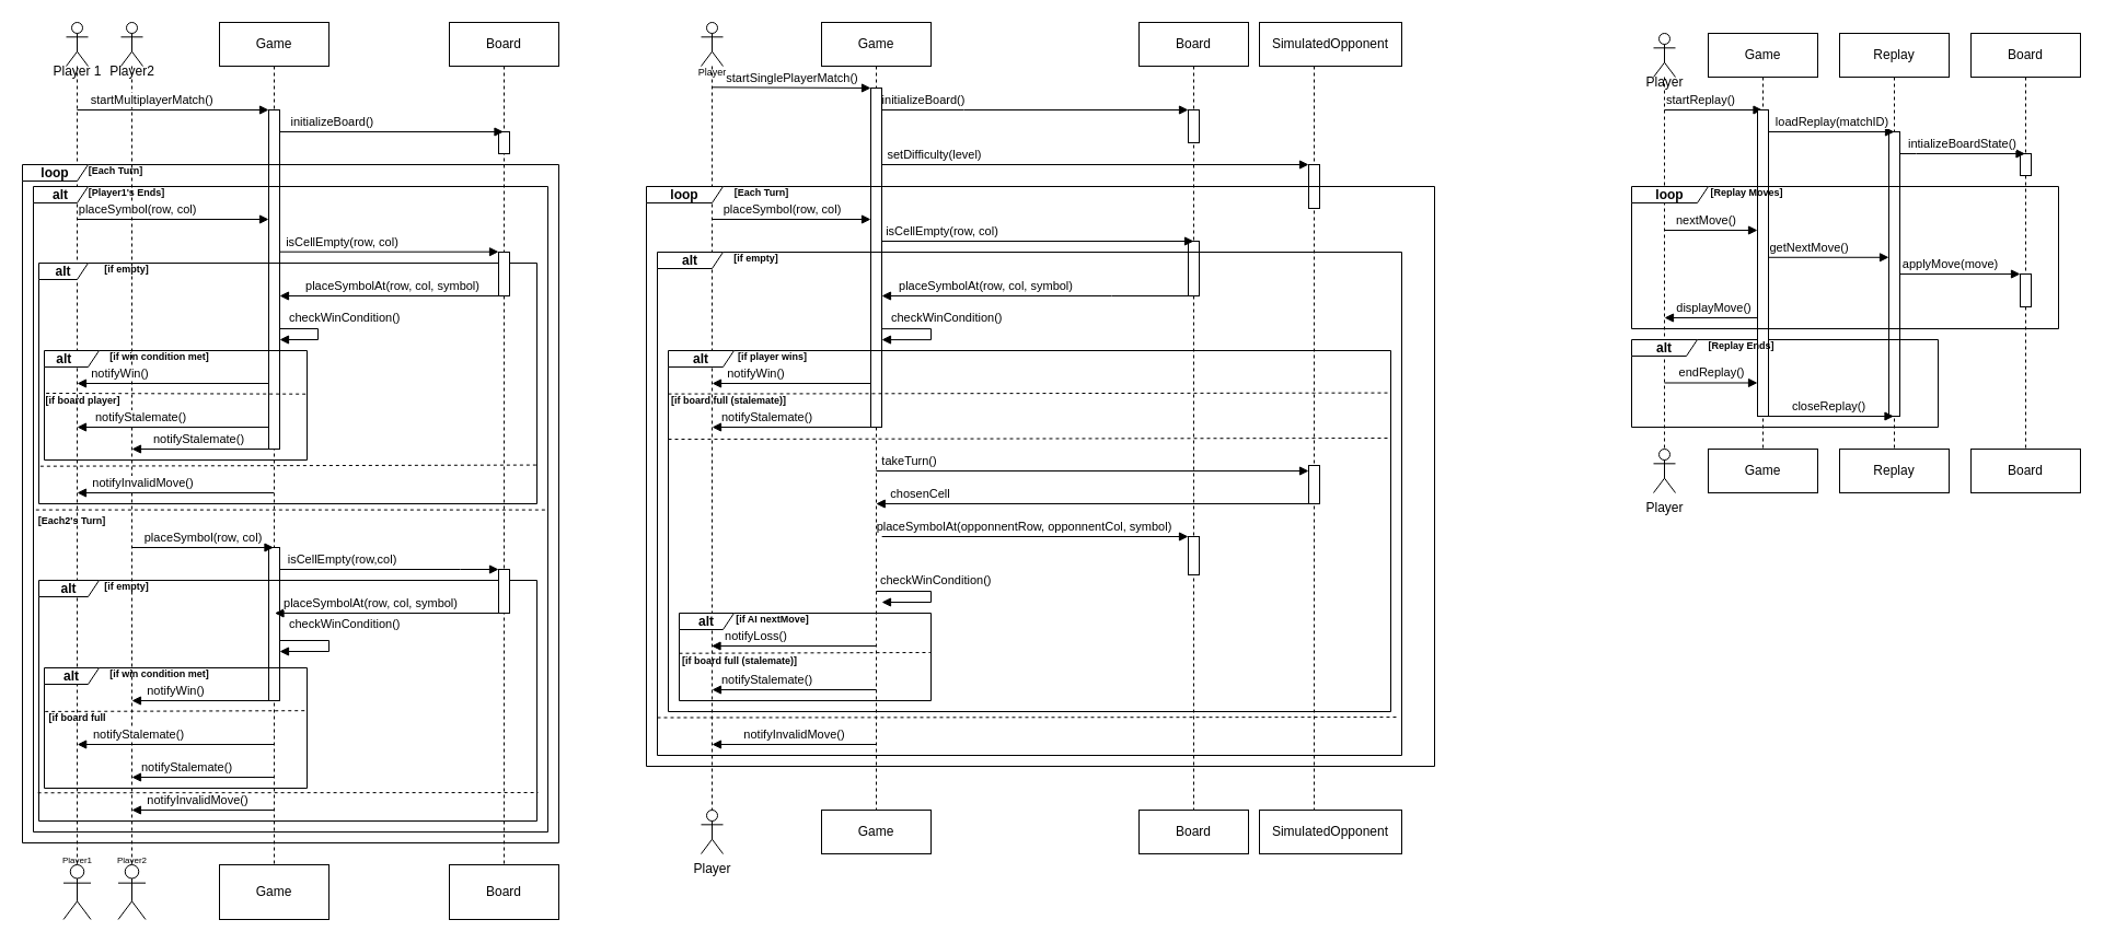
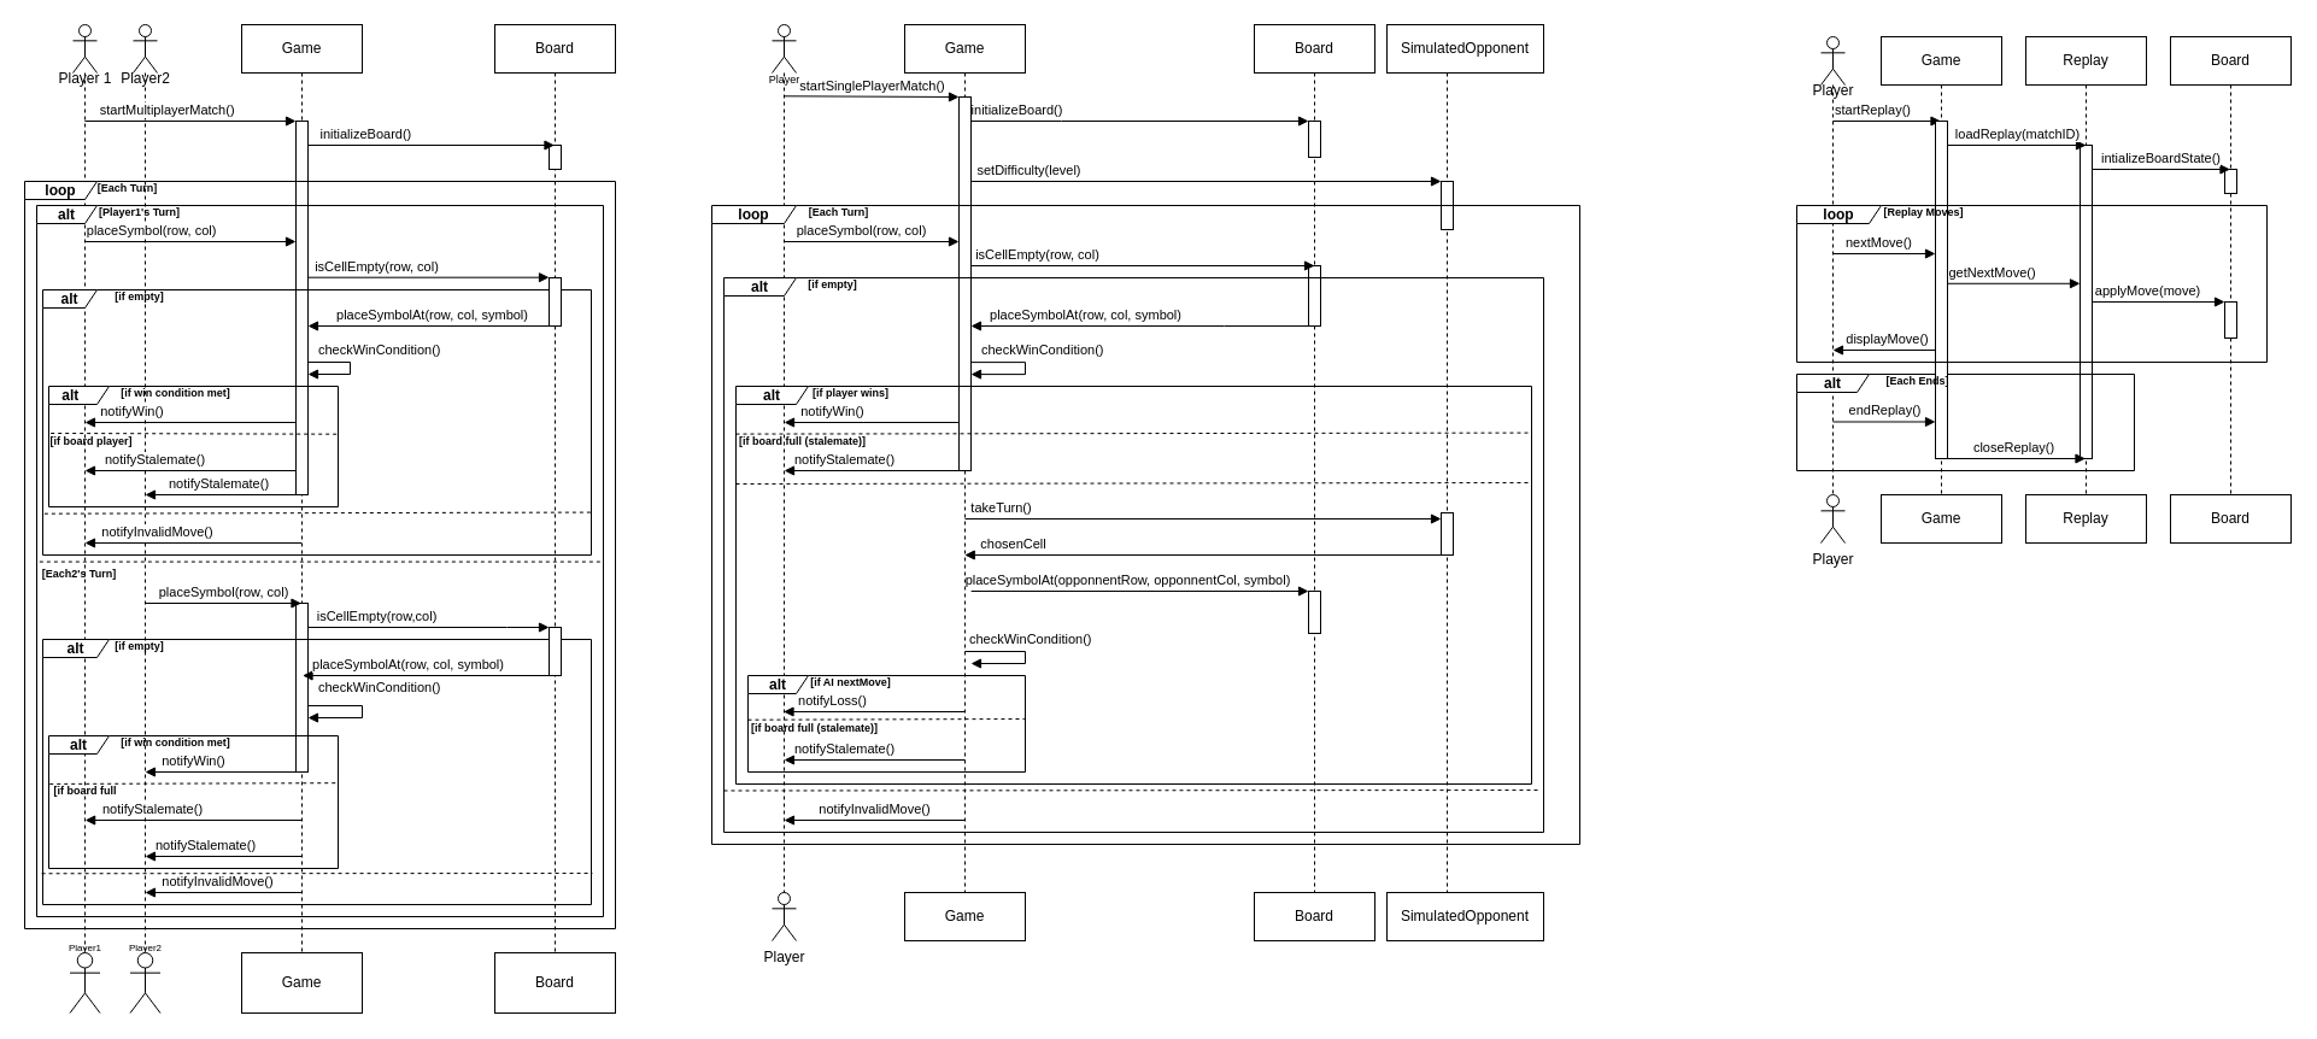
- <mxCell id="18" value="&lt;b&gt;&lt;font style=&quot;font-size: 9px;&quot;&gt;[Player1's Ends]&lt;/font&gt;&lt;/b&gt;" style="text;html=1;align=center;verticalAlign=middle;resizable=0;points=[];autosize=1;strokeColor=none;fillColor=none;" vertex="1" parent="1"><mxGeometry x="70" y="160" width="90" height="30" as="geometry" /></mxCell>
+ <mxCell id="18" value="&lt;b&gt;&lt;font style=&quot;font-size: 9px;&quot;&gt;[Player1's Turn]&lt;/font&gt;&lt;/b&gt;" style="text;html=1;align=center;verticalAlign=middle;resizable=0;points=[];autosize=1;strokeColor=none;fillColor=none;" vertex="1" parent="1"><mxGeometry x="70" y="160" width="90" height="30" as="geometry" /></mxCell>
- <mxCell id="123" value="&lt;b&gt;&lt;font style=&quot;font-size: 9px;&quot;&gt;[Replay Ends]&lt;/font&gt;&lt;/b&gt;" style="text;html=1;align=center;verticalAlign=middle;resizable=0;points=[];autosize=1;strokeColor=none;fillColor=none;" vertex="1" parent="1"><mxGeometry x="1550" y="300" width="80" height="30" as="geometry" /></mxCell>
+ <mxCell id="123" value="&lt;b&gt;&lt;font style=&quot;font-size: 9px;&quot;&gt;[Each Ends]&lt;/font&gt;&lt;/b&gt;" style="text;html=1;align=center;verticalAlign=middle;resizable=0;points=[];autosize=1;strokeColor=none;fillColor=none;" vertex="1" parent="1"><mxGeometry x="1550" y="300" width="80" height="30" as="geometry" /></mxCell>
